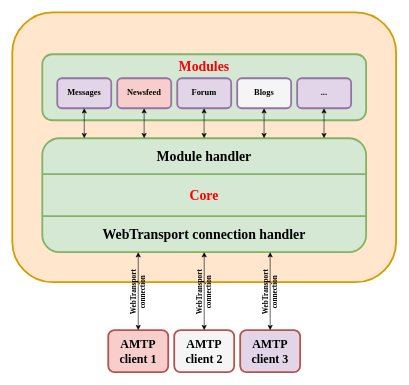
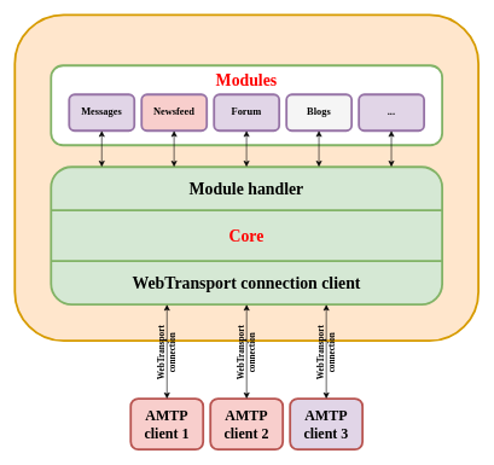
- <mxCell id="19" value="&lt;font size=&quot;1&quot; color=&quot;#ff0000&quot;&gt;&lt;b style=&quot;font-size: 23px;&quot;&gt;Modules&lt;/b&gt;&lt;/font&gt;" style="rounded=1;whiteSpace=wrap;html=1;fillColor=#d5e8d4;strokeColor=#82b366;strokeWidth=3;fontFamily=Ubuntu;fontSource=https%3A%2F%2Ffonts.googleapis.com%2Fcss%3Ffamily%3DUbuntu;verticalAlign=top;fontSize=20;" parent="1" vertex="1"><mxGeometry x="70" y="90" width="540" height="110" as="geometry" /></mxCell>
+ <mxCell id="19" value="&lt;font size=&quot;1&quot; color=&quot;#ff0000&quot;&gt;&lt;b style=&quot;font-size: 23px;&quot;&gt;Modules&lt;/b&gt;&lt;/font&gt;" style="rounded=1;whiteSpace=wrap;html=1;fillColor=#ffffff;strokeColor=#82b366;strokeWidth=3;fontFamily=Ubuntu;fontSource=https%3A%2F%2Ffonts.googleapis.com%2Fcss%3Ffamily%3DUbuntu;verticalAlign=top;fontSize=20;" parent="1" vertex="1"><mxGeometry x="70" y="90" width="540" height="110" as="geometry" /></mxCell>
- <mxCell id="6" value="WebTransport connection handler" style="rounded=1;whiteSpace=wrap;html=1;fontSize=23;fontStyle=1;fillColor=none;strokeColor=none;strokeWidth=3;fontFamily=Ubuntu;fontSource=https%3A%2F%2Ffonts.googleapis.com%2Fcss%3Ffamily%3DUbuntu;" parent="1" vertex="1"><mxGeometry x="70" y="360" width="540" height="60" as="geometry" /></mxCell>
+ <mxCell id="6" value="WebTransport connection client" style="rounded=1;whiteSpace=wrap;html=1;fontSize=23;fontStyle=1;fillColor=none;strokeColor=none;strokeWidth=3;fontFamily=Ubuntu;fontSource=https%3A%2F%2Ffonts.googleapis.com%2Fcss%3Ffamily%3DUbuntu;" parent="1" vertex="1"><mxGeometry x="70" y="360" width="540" height="60" as="geometry" /></mxCell>
- <mxCell id="9" value="&lt;div style=&quot;font-size: 20px;&quot;&gt;AMTP&lt;/div&gt;&lt;div style=&quot;font-size: 20px;&quot;&gt;client 2&lt;/div&gt;" style="rounded=1;whiteSpace=wrap;html=1;fontStyle=1;fontSize=20;fillColor=#f5f5f5;strokeColor=#b85450;strokeWidth=3;fontFamily=Ubuntu;fontSource=https%3A%2F%2Ffonts.googleapis.com%2Fcss%3Ffamily%3DUbuntu;" parent="1" vertex="1"><mxGeometry x="290" y="550" width="100" height="70" as="geometry" /></mxCell>
+ <mxCell id="9" value="&lt;div style=&quot;font-size: 20px;&quot;&gt;AMTP&lt;/div&gt;&lt;div style=&quot;font-size: 20px;&quot;&gt;client 2&lt;/div&gt;" style="rounded=1;whiteSpace=wrap;html=1;fontStyle=1;fontSize=20;fillColor=#f8cecc;strokeColor=#b85450;strokeWidth=3;fontFamily=Ubuntu;fontSource=https%3A%2F%2Ffonts.googleapis.com%2Fcss%3Ffamily%3DUbuntu;" parent="1" vertex="1"><mxGeometry x="290" y="550" width="100" height="70" as="geometry" /></mxCell>
